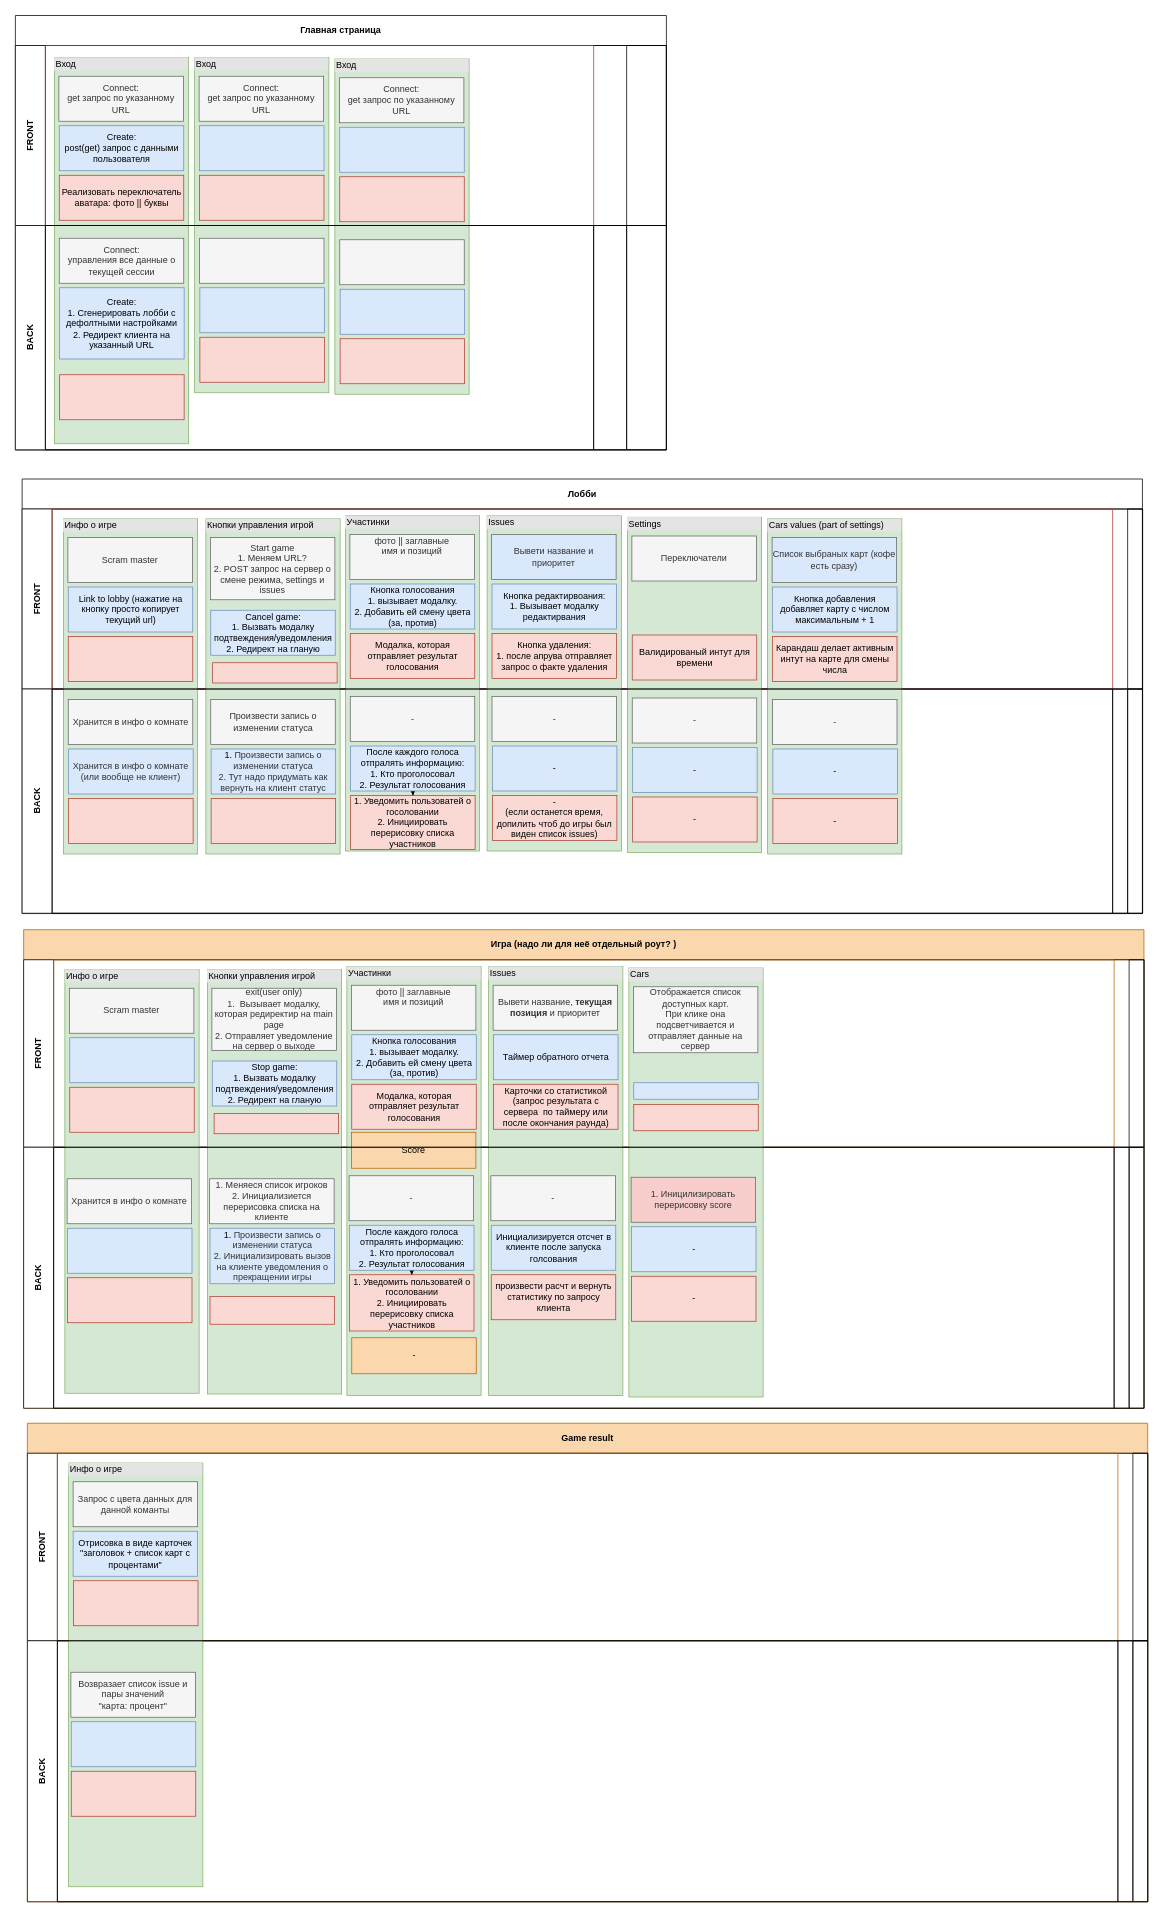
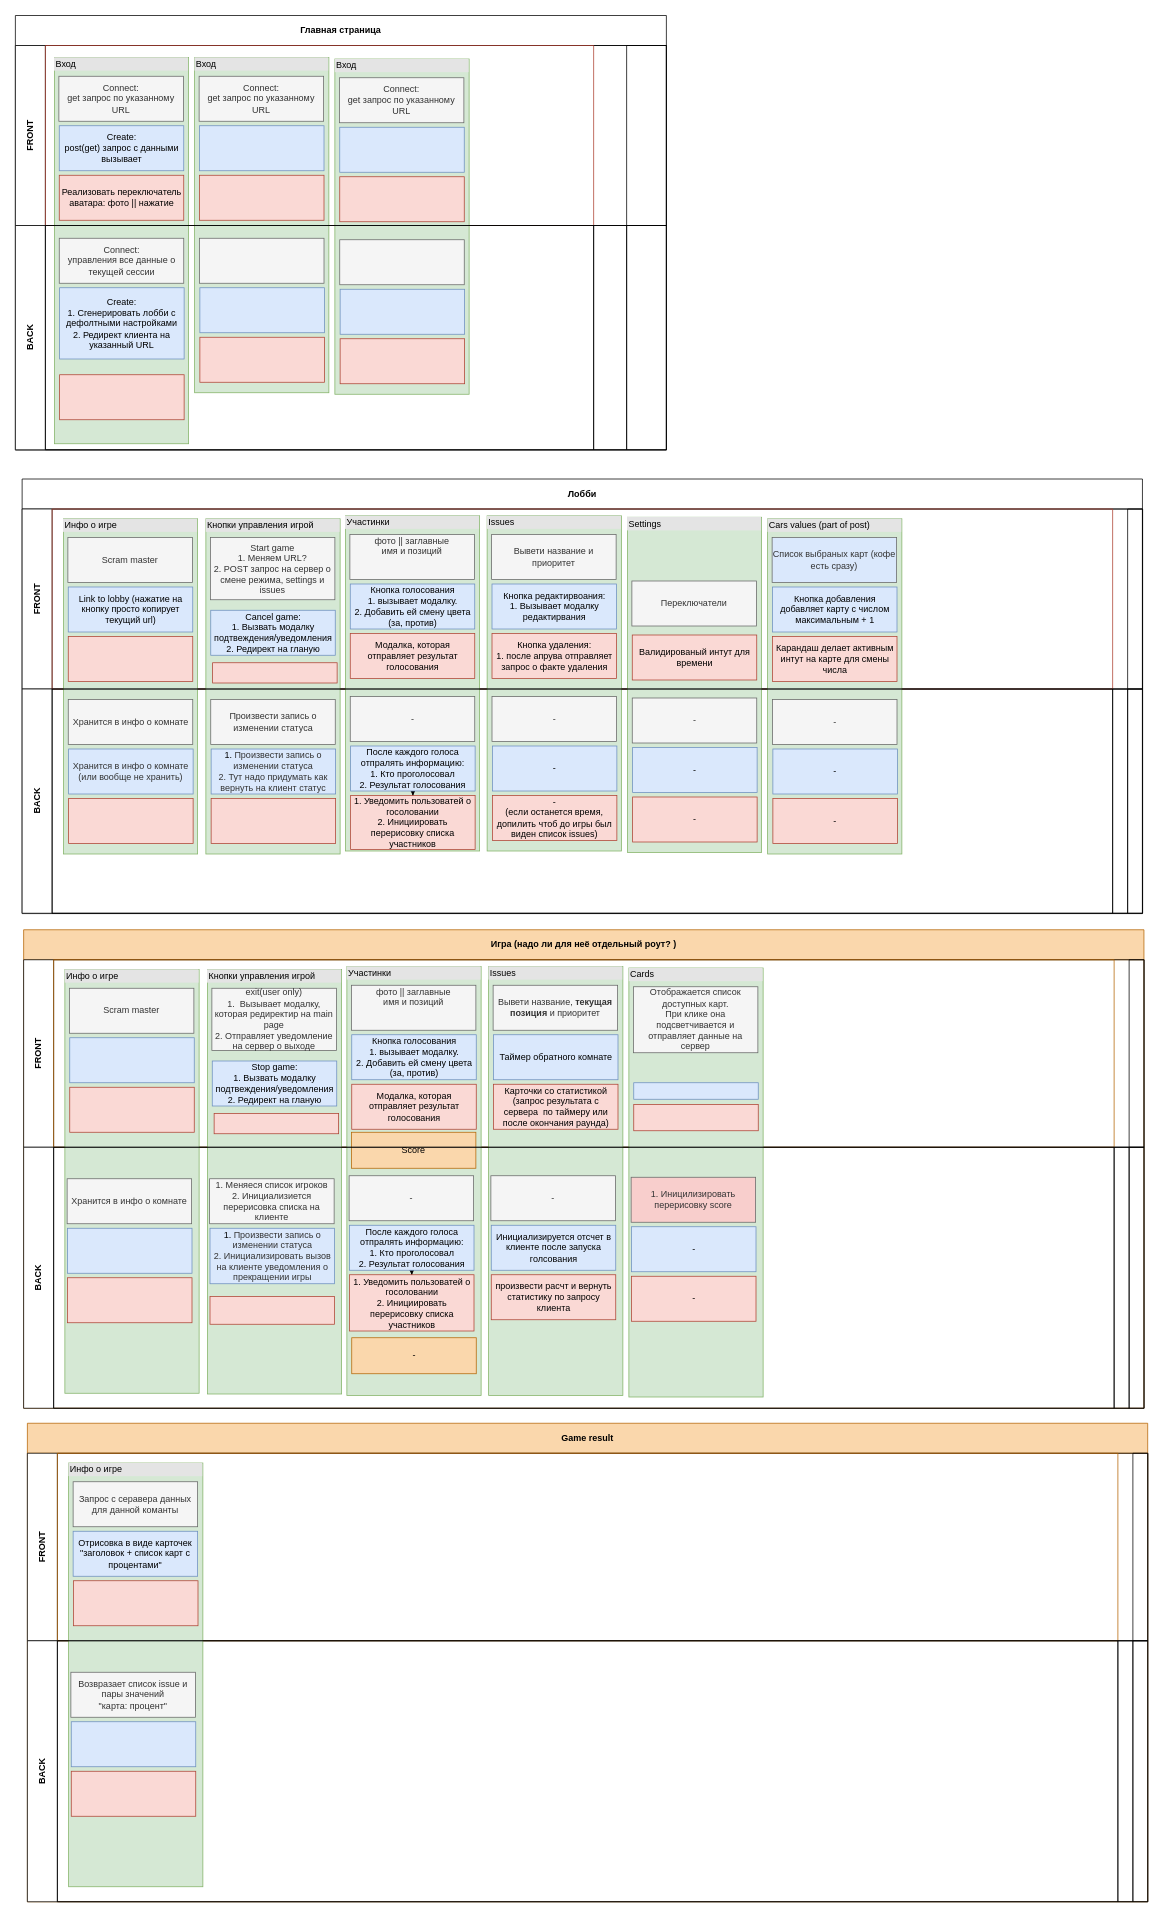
- <mxCell id="7" value="Create:&lt;br&gt;post(get) запрос с данными пользователя" style="rounded=0;whiteSpace=wrap;html=1;fillColor=#dae8fc;strokeColor=#6c8ebf;" parent="4" vertex="1"><mxGeometry x="18.5" y="107" width="166" height="60" as="geometry" /></mxCell>
+ <mxCell id="7" value="Create:&lt;br&gt;post(get) запрос с данными вызывает" style="rounded=0;whiteSpace=wrap;html=1;fillColor=#dae8fc;strokeColor=#6c8ebf;" parent="4" vertex="1"><mxGeometry x="18.5" y="107" width="166" height="60" as="geometry" /></mxCell>
- <mxCell id="8" value="Реализовать переключатель аватара: фото || буквы" style="rounded=0;whiteSpace=wrap;html=1;fillColor=#fad9d5;strokeColor=#ae4132;" parent="4" vertex="1"><mxGeometry x="18.5" y="173" width="166" height="60" as="geometry" /></mxCell>
+ <mxCell id="8" value="Реализовать переключатель аватара: фото || нажатие" style="rounded=0;whiteSpace=wrap;html=1;fillColor=#fad9d5;strokeColor=#ae4132;" parent="4" vertex="1"><mxGeometry x="18.5" y="173" width="166" height="60" as="geometry" /></mxCell>
- <mxCell id="70" value="&lt;div style=&quot;box-sizing: border-box ; width: 100% ; background: #e4e4e4 ; padding: 2px&quot;&gt;Cars values (part of settings)&lt;/div&gt;" style="verticalAlign=top;align=left;overflow=fill;html=1;fillColor=#d5e8d4;strokeColor=#82b366;" parent="34" vertex="1"><mxGeometry x="954" y="13" width="179" height="447" as="geometry" /></mxCell>
+ <mxCell id="70" value="&lt;div style=&quot;box-sizing: border-box ; width: 100% ; background: #e4e4e4 ; padding: 2px&quot;&gt;Cars values (part of post)&lt;/div&gt;" style="verticalAlign=top;align=left;overflow=fill;html=1;fillColor=#d5e8d4;strokeColor=#82b366;" parent="34" vertex="1"><mxGeometry x="954" y="13" width="179" height="447" as="geometry" /></mxCell>
- <mxCell id="58" value="Вывети название и приоритет" style="rounded=0;whiteSpace=wrap;html=1;fillColor=#dae8fc;strokeColor=#666666;fontColor=#333333;" parent="34" vertex="1"><mxGeometry x="586" y="34" width="166" height="60" as="geometry" /></mxCell>
+ <mxCell id="58" value="Вывети название и приоритет" style="rounded=0;whiteSpace=wrap;html=1;fillColor=#f5f5f5;strokeColor=#666666;fontColor=#333333;" parent="34" vertex="1"><mxGeometry x="586" y="34" width="166" height="60" as="geometry" /></mxCell>
- <mxCell id="65" value="Переключатели" style="rounded=0;whiteSpace=wrap;html=1;fillColor=#f5f5f5;strokeColor=#666666;fontColor=#333333;" parent="34" vertex="1"><mxGeometry x="773" y="36" width="166" height="60" as="geometry" /></mxCell>
+ <mxCell id="65" value="Переключатели" style="rounded=0;whiteSpace=wrap;html=1;fillColor=#f5f5f5;strokeColor=#666666;fontColor=#333333;" parent="34" vertex="1"><mxGeometry x="773" y="96" width="166" height="60" as="geometry" /></mxCell>
- <mxCell id="40" value="&lt;span style=&quot;color: rgb(51 , 51 , 51)&quot;&gt;Хранится в инфо о комнате (или вообще не клиент)&lt;/span&gt;" style="rounded=0;whiteSpace=wrap;html=1;fillColor=#dae8fc;strokeColor=#6c8ebf;" parent="34" vertex="1"><mxGeometry x="22" y="320" width="166" height="60" as="geometry" /></mxCell>
+ <mxCell id="40" value="&lt;span style=&quot;color: rgb(51 , 51 , 51)&quot;&gt;Хранится в инфо о комнате (или вообще не хранить)&lt;/span&gt;" style="rounded=0;whiteSpace=wrap;html=1;fillColor=#dae8fc;strokeColor=#6c8ebf;" parent="34" vertex="1"><mxGeometry x="22" y="320" width="166" height="60" as="geometry" /></mxCell>
- <mxCell id="102" value="&lt;div style=&quot;box-sizing: border-box ; width: 100% ; background: #e4e4e4 ; padding: 2px&quot;&gt;Cars&lt;/div&gt;" style="verticalAlign=top;align=left;overflow=fill;html=1;fillColor=#d5e8d4;strokeColor=#82b366;" vertex="1" parent="85"><mxGeometry x="767" y="11" width="179" height="572" as="geometry" /></mxCell>
+ <mxCell id="102" value="&lt;div style=&quot;box-sizing: border-box ; width: 100% ; background: #e4e4e4 ; padding: 2px&quot;&gt;Cards&lt;/div&gt;" style="verticalAlign=top;align=left;overflow=fill;html=1;fillColor=#d5e8d4;strokeColor=#82b366;" vertex="1" parent="85"><mxGeometry x="767" y="11" width="179" height="572" as="geometry" /></mxCell>
- <mxCell id="100" value="Таймер обратного отчета" style="rounded=0;whiteSpace=wrap;html=1;fillColor=#dae8fc;strokeColor=#6c8ebf;" vertex="1" parent="85"><mxGeometry x="586.5" y="100" width="166" height="60" as="geometry" /></mxCell>
+ <mxCell id="100" value="Таймер обратного комнате" style="rounded=0;whiteSpace=wrap;html=1;fillColor=#dae8fc;strokeColor=#6c8ebf;" vertex="1" parent="85"><mxGeometry x="586.5" y="100" width="166" height="60" as="geometry" /></mxCell>
- <mxCell id="134" value="Запрос с цвета данных для данной команты" style="rounded=0;whiteSpace=wrap;html=1;fillColor=#f5f5f5;strokeColor=#666666;fontColor=#333333;" vertex="1" parent="132"><mxGeometry x="21" y="38" width="166" height="60" as="geometry" /></mxCell>
+ <mxCell id="134" value="Запрос с серавера данных для данной команты" style="rounded=0;whiteSpace=wrap;html=1;fillColor=#f5f5f5;strokeColor=#666666;fontColor=#333333;" vertex="1" parent="132"><mxGeometry x="21" y="38" width="166" height="60" as="geometry" /></mxCell>
